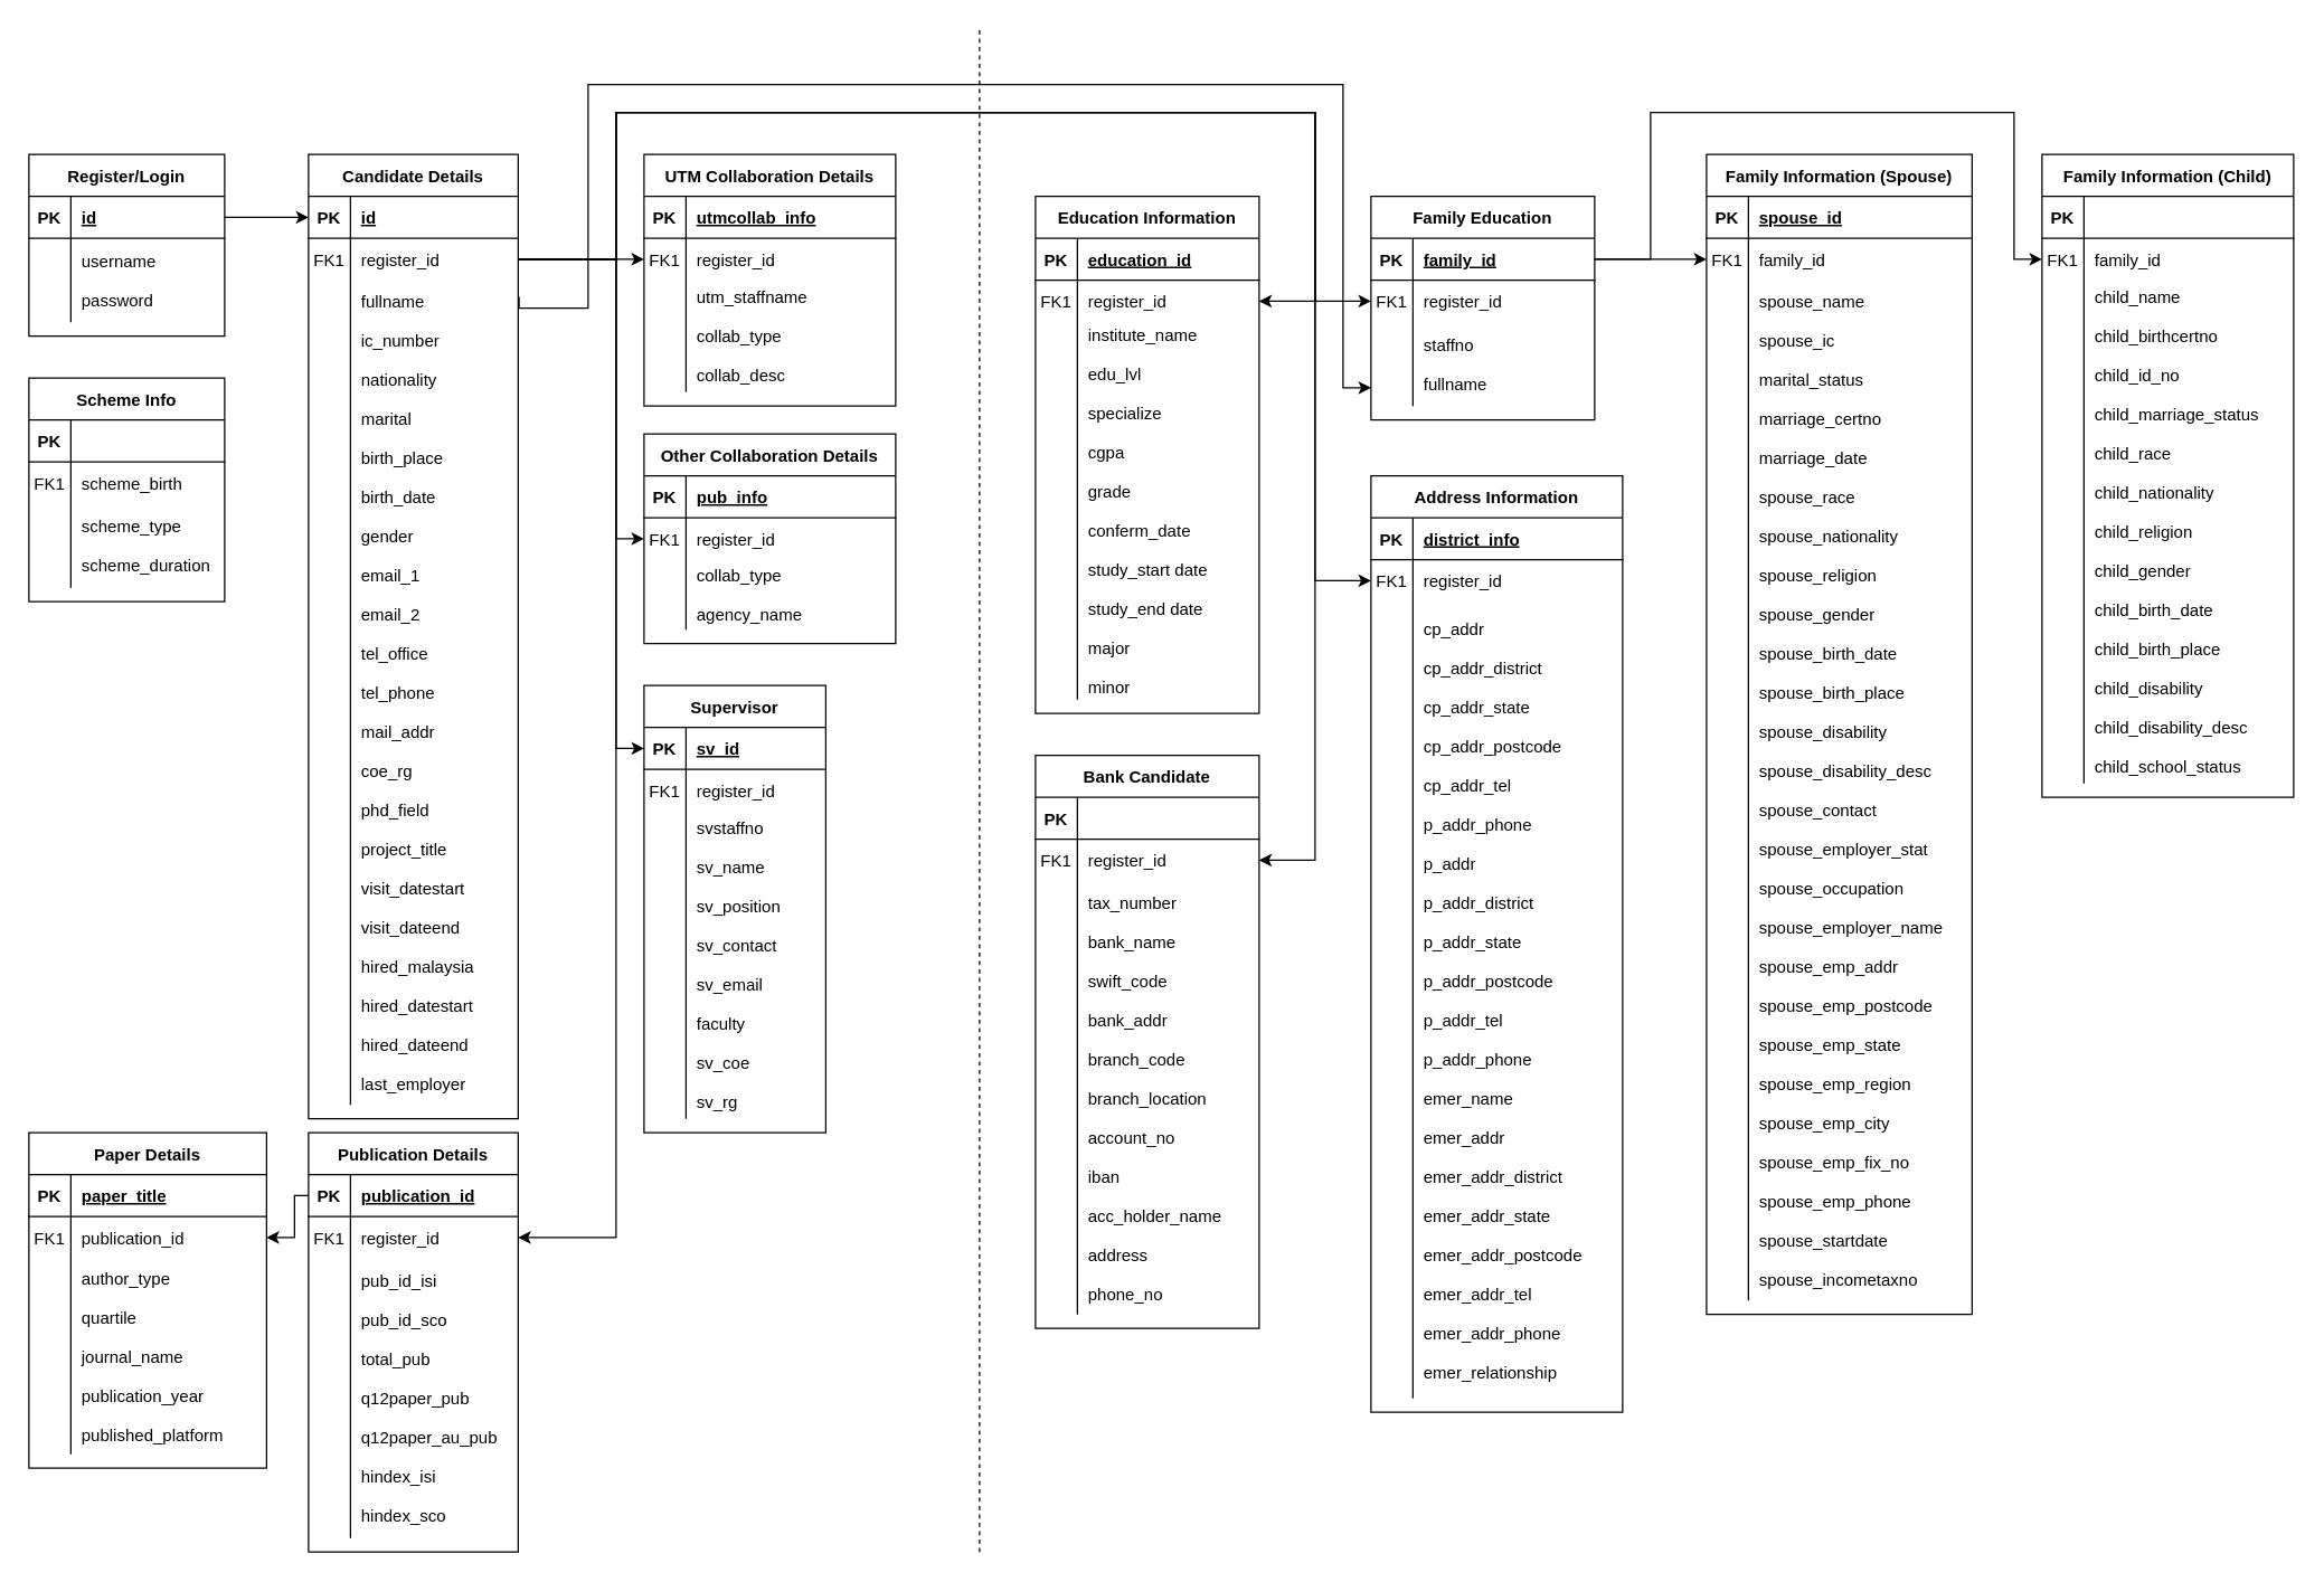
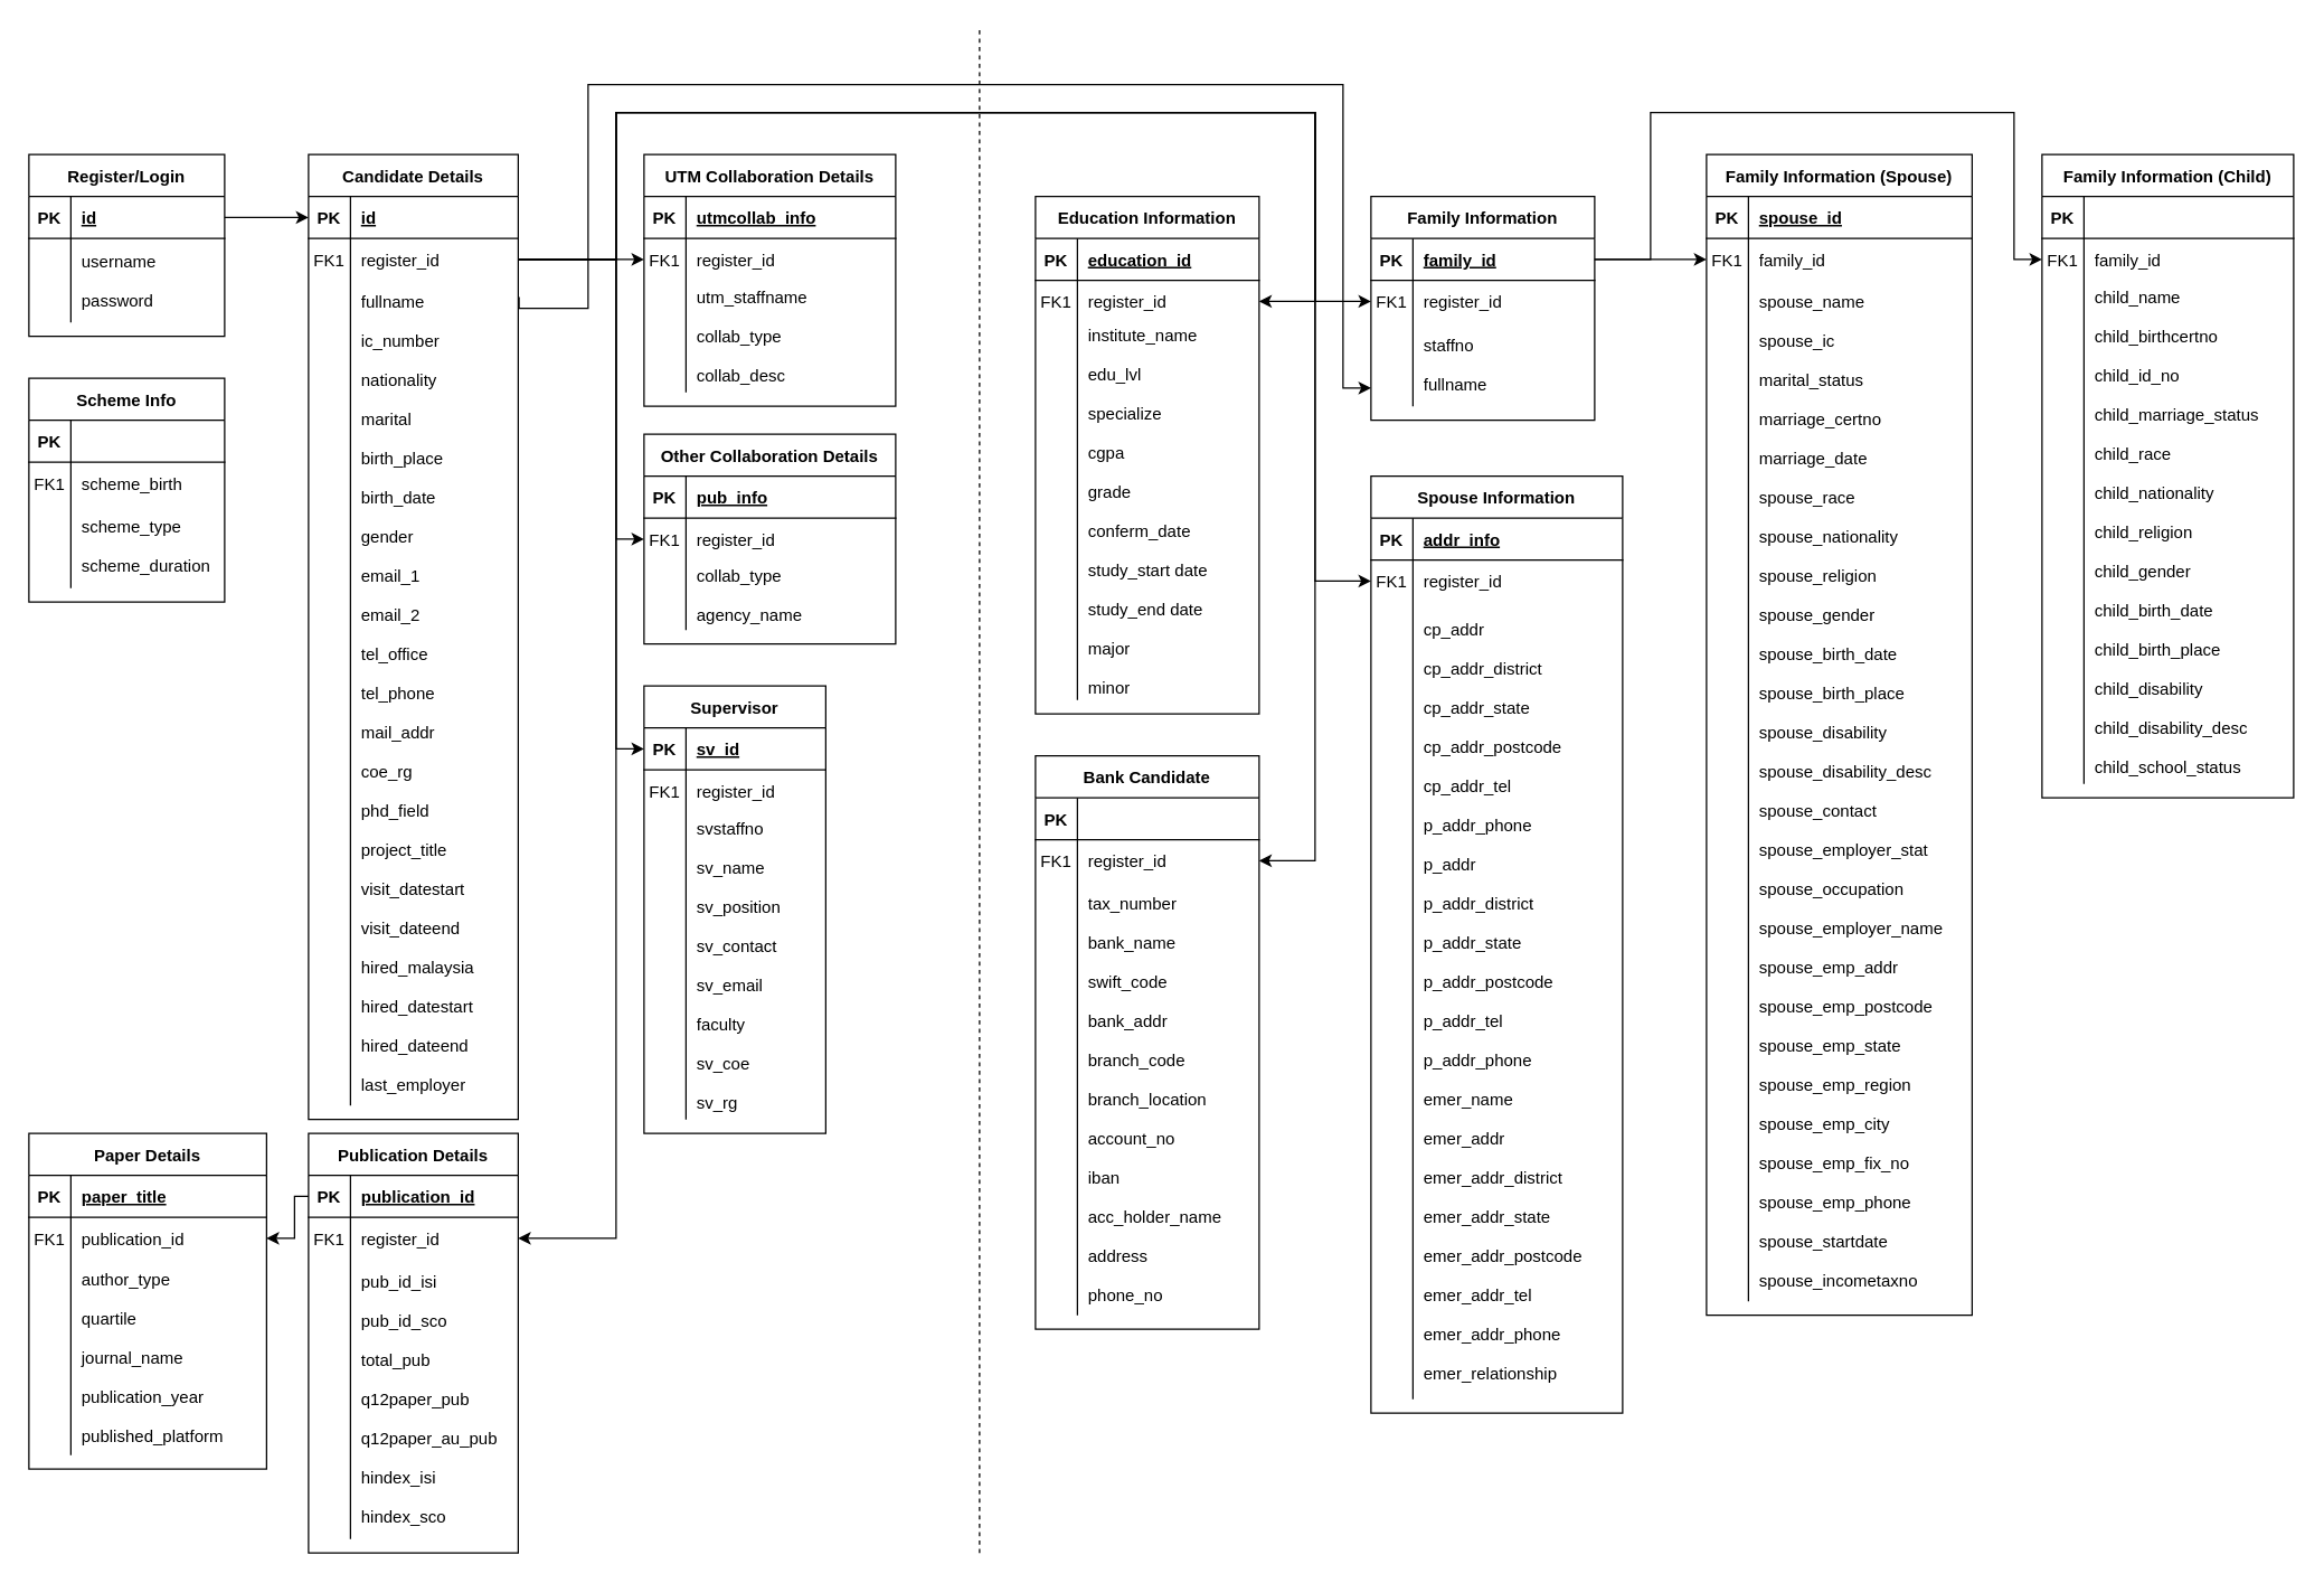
- <mxCell id="74" value="Family Education" style="shape=table;startSize=30;container=1;collapsible=1;childLayout=tableLayout;fixedRows=1;rowLines=0;fontStyle=1;align=center;resizeLast=1;" parent="1" vertex="1"><mxGeometry x="980" y="140" width="160" height="160" as="geometry" /></mxCell>
+ <mxCell id="74" value="Family Information" style="shape=table;startSize=30;container=1;collapsible=1;childLayout=tableLayout;fixedRows=1;rowLines=0;fontStyle=1;align=center;resizeLast=1;" parent="1" vertex="1"><mxGeometry x="980" y="140" width="160" height="160" as="geometry" /></mxCell>
- <mxCell id="64" value="Address Information" style="shape=table;startSize=30;container=1;collapsible=1;childLayout=tableLayout;fixedRows=1;rowLines=0;fontStyle=1;align=center;resizeLast=1;" parent="1" vertex="1"><mxGeometry x="980" y="340" width="180" height="670" as="geometry" /></mxCell>
+ <mxCell id="64" value="Spouse Information" style="shape=table;startSize=30;container=1;collapsible=1;childLayout=tableLayout;fixedRows=1;rowLines=0;fontStyle=1;align=center;resizeLast=1;" parent="1" vertex="1"><mxGeometry x="980" y="340" width="180" height="670" as="geometry" /></mxCell>
- <mxCell id="67" value="district_info" style="shape=partialRectangle;overflow=hidden;connectable=0;fillColor=none;top=0;left=0;bottom=0;right=0;align=left;spacingLeft=6;fontStyle=5;" parent="65" vertex="1"><mxGeometry x="30" width="150" height="30" as="geometry"><mxRectangle width="150" height="30" as="alternateBounds" /></mxGeometry></mxCell>
+ <mxCell id="67" value="addr_info" style="shape=partialRectangle;overflow=hidden;connectable=0;fillColor=none;top=0;left=0;bottom=0;right=0;align=left;spacingLeft=6;fontStyle=5;" parent="65" vertex="1"><mxGeometry x="30" width="150" height="30" as="geometry"><mxRectangle width="150" height="30" as="alternateBounds" /></mxGeometry></mxCell>
